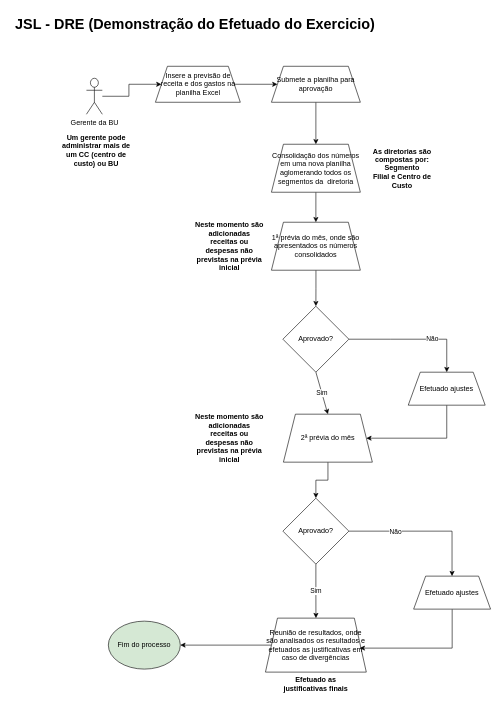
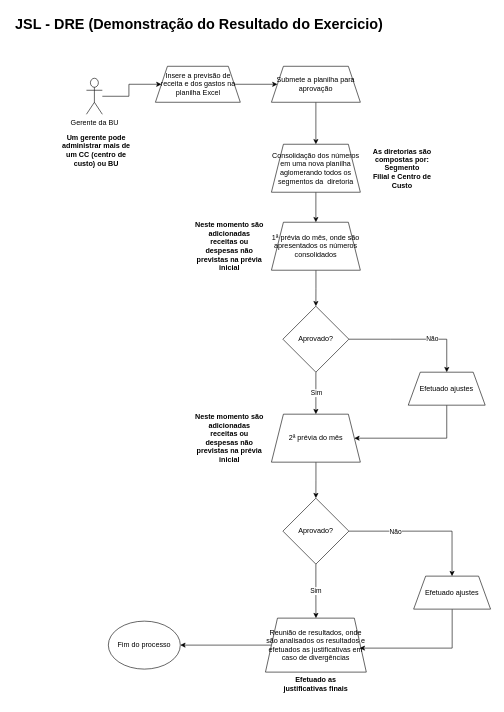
- <mxCell id="9" value="&lt;h1&gt;JSL - DRE (Demonstração do Efetuado do Exercicio)&lt;/h1&gt;" style="text;html=1;strokeColor=none;fillColor=none;spacing=5;spacingTop=-20;whiteSpace=wrap;overflow=hidden;rounded=0;" parent="1" vertex="1"><mxGeometry x="20" y="20" width="710" height="40" as="geometry" /></mxCell>
+ <mxCell id="9" value="&lt;h1&gt;JSL - DRE (Demonstração do Resultado do Exercicio)&lt;/h1&gt;" style="text;html=1;strokeColor=none;fillColor=none;spacing=5;spacingTop=-20;whiteSpace=wrap;overflow=hidden;rounded=0;" parent="1" vertex="1"><mxGeometry x="20" y="20" width="710" height="40" as="geometry" /></mxCell>
- <mxCell id="27" value="&lt;span&gt;2ª prévia do mês&lt;/span&gt;" style="shape=trapezoid;perimeter=trapezoidPerimeter;whiteSpace=wrap;html=1;fixedSize=1;" vertex="1" parent="1"><mxGeometry x="471.88" y="690" width="148.25" height="80" as="geometry" /></mxCell>
+ <mxCell id="27" value="&lt;span&gt;2ª prévia do mês&lt;/span&gt;" style="shape=trapezoid;perimeter=trapezoidPerimeter;whiteSpace=wrap;html=1;fixedSize=1;" vertex="1" parent="1"><mxGeometry x="451.88" y="690" width="148.25" height="80" as="geometry" /></mxCell>
- <mxCell id="8" value="&lt;span&gt;Fim do processo&lt;/span&gt;" style="ellipse;whiteSpace=wrap;html=1;rounded=1;fillColor=#d5e8d4;" parent="1" vertex="1"><mxGeometry x="180.005" y="1035" width="120" height="80" as="geometry" /></mxCell>
+ <mxCell id="8" value="&lt;span&gt;Fim do processo&lt;/span&gt;" style="ellipse;whiteSpace=wrap;html=1;rounded=1;" parent="1" vertex="1"><mxGeometry x="180.005" y="1035" width="120" height="80" as="geometry" /></mxCell>
